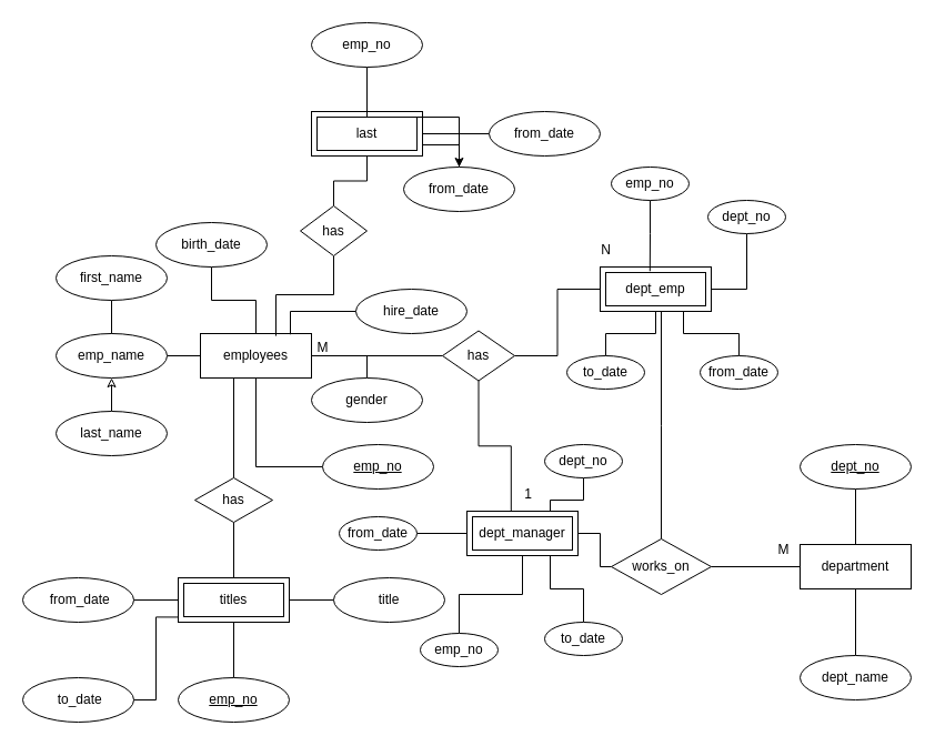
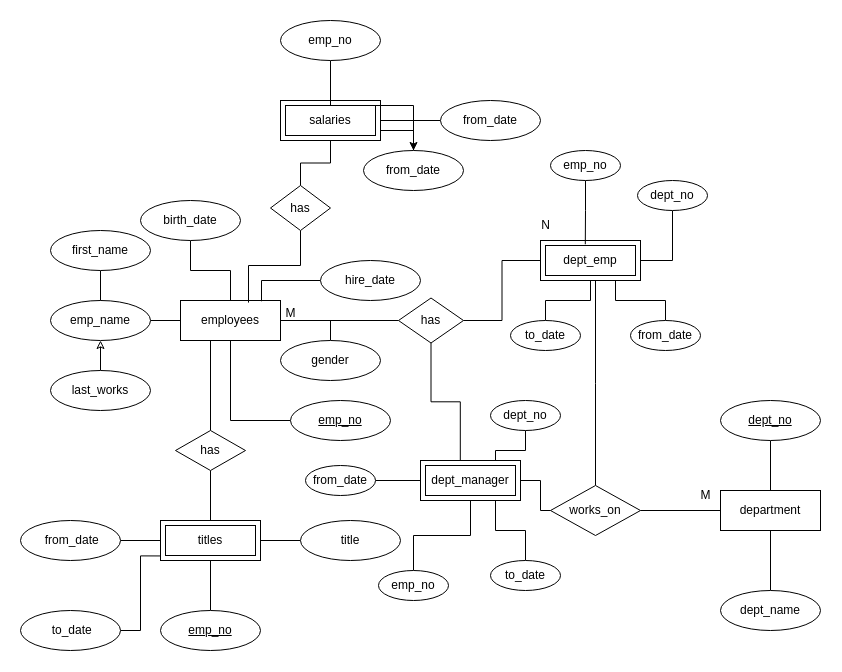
- <mxCell id="44" value="last" style="shape=ext;margin=3;double=1;whiteSpace=wrap;html=1;align=center;" vertex="1" parent="1"><mxGeometry x="280" y="100" width="100" height="40" as="geometry" /></mxCell>
+ <mxCell id="44" value="salaries" style="shape=ext;margin=3;double=1;whiteSpace=wrap;html=1;align=center;" vertex="1" parent="1"><mxGeometry x="280" y="100" width="100" height="40" as="geometry" /></mxCell>
- <mxCell id="12" value="last_name" style="ellipse;whiteSpace=wrap;html=1;align=center;" vertex="1" parent="1"><mxGeometry x="50" y="370" width="100" height="40" as="geometry" /></mxCell>
+ <mxCell id="12" value="last_works" style="ellipse;whiteSpace=wrap;html=1;align=center;" vertex="1" parent="1"><mxGeometry x="50" y="370" width="100" height="40" as="geometry" /></mxCell>
- <mxCell id="73" value="1" style="text;html=1;align=center;verticalAlign=middle;resizable=0;points=[];autosize=1;strokeColor=none;fillColor=none;" vertex="1" parent="1"><mxGeometry x="460" y="430" width="30" height="30" as="geometry" /></mxCell>
